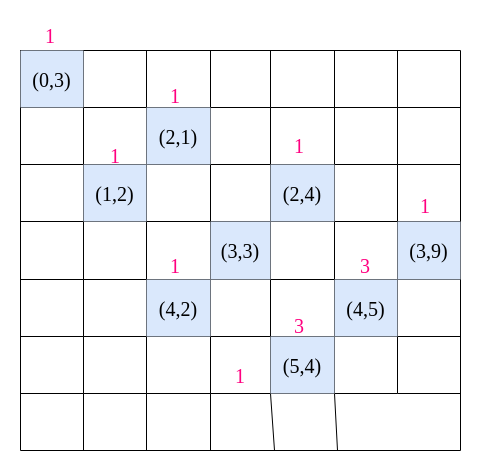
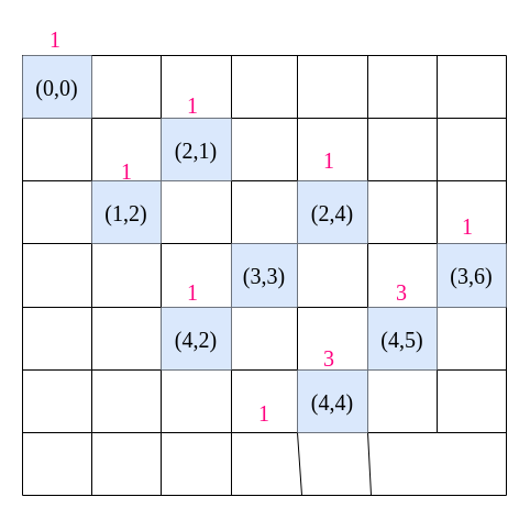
- <mxCell id="4" value="(0,3)" style="shape=partialRectangle;html=1;whiteSpace=wrap;connectable=0;fillColor=#dae8fc;top=0;left=0;bottom=0;right=0;overflow=hidden;pointerEvents=1;fontFamily=Times New Roman;fontSize=20;strokeColor=#6c8ebf;" vertex="1" parent="3"><mxGeometry width="63" height="57" as="geometry"><mxRectangle width="63" height="57" as="alternateBounds" /></mxGeometry></mxCell>
+ <mxCell id="4" value="(0,0)" style="shape=partialRectangle;html=1;whiteSpace=wrap;connectable=0;fillColor=#dae8fc;top=0;left=0;bottom=0;right=0;overflow=hidden;pointerEvents=1;fontFamily=Times New Roman;fontSize=20;strokeColor=#6c8ebf;" vertex="1" parent="3"><mxGeometry width="63" height="57" as="geometry"><mxRectangle width="63" height="57" as="alternateBounds" /></mxGeometry></mxCell>
- <mxCell id="34" value="&lt;span style=&quot;font-size: 20px;&quot;&gt;(3,9)&lt;/span&gt;" style="shape=partialRectangle;html=1;whiteSpace=wrap;connectable=0;fillColor=#dae8fc;top=0;left=0;bottom=0;right=0;overflow=hidden;pointerEvents=1;fontFamily=Times New Roman;fontSize=20;strokeColor=#6c8ebf;" vertex="1" parent="27"><mxGeometry x="377" width="63" height="58" as="geometry"><mxRectangle width="63" height="58" as="alternateBounds" /></mxGeometry></mxCell>
+ <mxCell id="34" value="&lt;span style=&quot;font-size: 20px;&quot;&gt;(3,6)&lt;/span&gt;" style="shape=partialRectangle;html=1;whiteSpace=wrap;connectable=0;fillColor=#dae8fc;top=0;left=0;bottom=0;right=0;overflow=hidden;pointerEvents=1;fontFamily=Times New Roman;fontSize=20;strokeColor=#6c8ebf;" vertex="1" parent="27"><mxGeometry x="377" width="63" height="58" as="geometry"><mxRectangle width="63" height="58" as="alternateBounds" /></mxGeometry></mxCell>
- <mxCell id="48" value="&lt;span style=&quot;color: rgb(0, 0, 0); font-size: 20px; font-style: normal; font-weight: 400; letter-spacing: normal; text-align: center; text-indent: 0px; text-transform: none; word-spacing: 0px; display: inline; float: none;&quot;&gt;(5,4)&lt;/span&gt;" style="shape=partialRectangle;html=1;whiteSpace=wrap;connectable=0;fillColor=#dae8fc;top=0;left=0;bottom=0;right=0;overflow=hidden;pointerEvents=1;fontFamily=Times New Roman;fontSize=20;strokeColor=#6c8ebf;labelBackgroundColor=none;" vertex="1" parent="43"><mxGeometry x="250" width="64" height="57" as="geometry"><mxRectangle width="64" height="57" as="alternateBounds" /></mxGeometry></mxCell>
+ <mxCell id="48" value="&lt;span style=&quot;color: rgb(0, 0, 0); font-size: 20px; font-style: normal; font-weight: 400; letter-spacing: normal; text-align: center; text-indent: 0px; text-transform: none; word-spacing: 0px; display: inline; float: none;&quot;&gt;(4,4)&lt;/span&gt;" style="shape=partialRectangle;html=1;whiteSpace=wrap;connectable=0;fillColor=#dae8fc;top=0;left=0;bottom=0;right=0;overflow=hidden;pointerEvents=1;fontFamily=Times New Roman;fontSize=20;strokeColor=#6c8ebf;labelBackgroundColor=none;" vertex="1" parent="43"><mxGeometry x="250" width="64" height="57" as="geometry"><mxRectangle width="64" height="57" as="alternateBounds" /></mxGeometry></mxCell>
